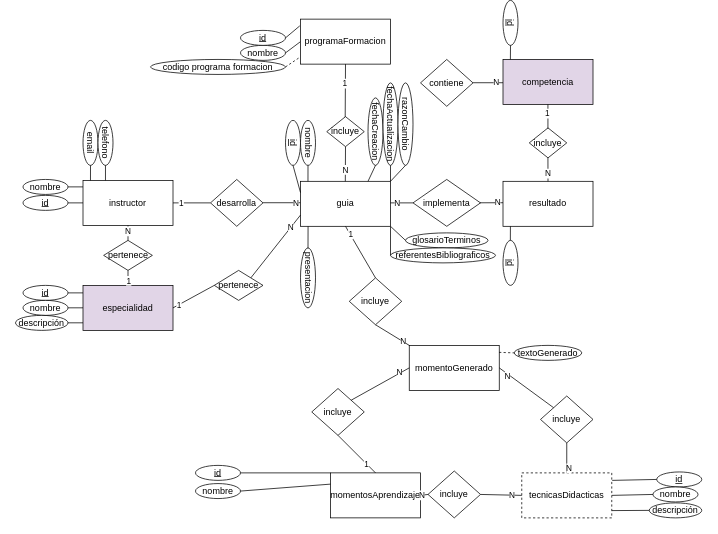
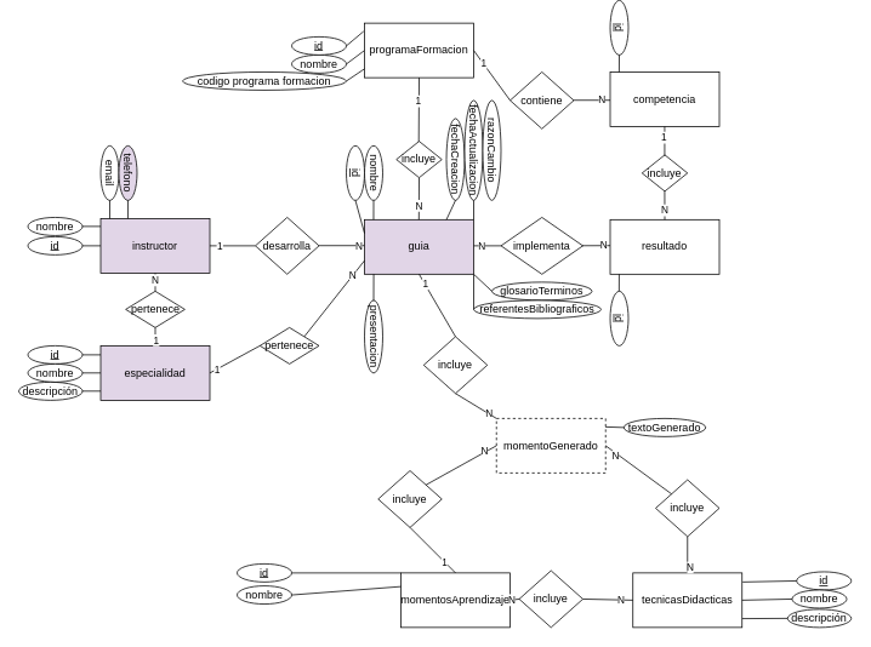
- <mxCell id="37" value="" style="endArrow=none;html=1;rounded=0;exitX=1;exitY=0.5;exitDx=0;exitDy=0;entryX=-0.001;entryY=0.839;entryDx=0;entryDy=0;entryPerimeter=0;dashed=1;" parent="1" source="36" target="29" edge="1"><mxGeometry width="50" height="50" relative="1" as="geometry"><mxPoint x="390" y="170" as="sourcePoint" /><mxPoint x="400" y="130" as="targetPoint" /></mxGeometry></mxCell>
+ <mxCell id="37" value="" style="endArrow=none;html=1;rounded=0;exitX=1;exitY=0.5;exitDx=0;exitDy=0;entryX=-0.001;entryY=0.839;entryDx=0;entryDy=0;entryPerimeter=0;" parent="1" source="36" target="29" edge="1"><mxGeometry width="50" height="50" relative="1" as="geometry"><mxPoint x="390" y="170" as="sourcePoint" /><mxPoint x="400" y="130" as="targetPoint" /></mxGeometry></mxCell>
+ <mxCell id="41" value="" style="endArrow=none;html=1;rounded=0;exitX=1;exitY=0.5;exitDx=0;exitDy=0;entryX=0;entryY=0.5;entryDx=0;entryDy=0;" parent="1" source="29" target="40" edge="1"><mxGeometry width="50" height="50" relative="1" as="geometry"><mxPoint x="610" y="120" as="sourcePoint" /><mxPoint x="660" as="targetPoint" y="70" /></mxGeometry></mxCell>
+ <mxCell id="42" value="1" style="edgeLabel;html=1;align=center;verticalAlign=middle;resizable=0;points=[];" parent="41" vertex="1" connectable="0"><mxGeometry x="-0.5" y="1" relative="1" as="geometry"><mxPoint as="offset" /></mxGeometry></mxCell>
- <mxCell id="45" value="competencia" style="rounded=0;whiteSpace=wrap;html=1;fillColor=#e1d5e7;" parent="1" vertex="1"><mxGeometry x="670" y="78.75" width="120" height="60" as="geometry" /></mxCell>
+ <mxCell id="45" value="competencia" style="rounded=0;whiteSpace=wrap;html=1;" parent="1" vertex="1"><mxGeometry x="670" y="78.75" width="120" height="60" as="geometry" /></mxCell>
- <mxCell id="8" value="telefono" style="ellipse;whiteSpace=wrap;html=1;rotation=90;" parent="1" vertex="1"><mxGeometry x="110" y="180" width="60" height="20" as="geometry" /></mxCell>
+ <mxCell id="8" value="telefono" style="ellipse;whiteSpace=wrap;html=1;rotation=90;fillColor=#e1d5e7;" parent="1" vertex="1"><mxGeometry x="110" y="180" width="60" height="20" as="geometry" /></mxCell>
- <mxCell id="81" value="" style="endArrow=none;html=1;rounded=0;entryX=1;entryY=0.5;entryDx=0;entryDy=0;exitX=1;exitY=0;exitDx=0;exitDy=0;" parent="1" source="23" target="80" edge="1"><mxGeometry width="50" height="50" relative="1" as="geometry"><mxPoint x="530" y="251" as="sourcePoint" /><mxPoint x="530" y="230" as="targetPoint" /></mxGeometry></mxCell>
- <mxCell id="2" value="instructor" style="rounded=0;whiteSpace=wrap;html=1;" parent="1" vertex="1"><mxGeometry x="110" y="240" width="120" height="60" as="geometry" /></mxCell>
+ <mxCell id="2" value="instructor" style="rounded=0;whiteSpace=wrap;html=1;fillColor=#e1d5e7;" parent="1" vertex="1"><mxGeometry x="110" y="240" width="120" height="60" as="geometry" /></mxCell>
- <mxCell id="23" value="guia" style="rounded=0;whiteSpace=wrap;html=1;" parent="1" vertex="1"><mxGeometry x="400" y="241.25" width="120" height="60" as="geometry" /></mxCell>
+ <mxCell id="23" value="guia" style="rounded=0;whiteSpace=wrap;html=1;fillColor=#e1d5e7;" parent="1" vertex="1"><mxGeometry x="400" y="241.25" width="120" height="60" as="geometry" /></mxCell>
- <mxCell id="97" value="" style="endArrow=none;html=1;rounded=0;entryX=0;entryY=0.5;entryDx=0;entryDy=0;exitX=0.998;exitY=0.155;exitDx=0;exitDy=0;exitPerimeter=0;dashed=1;" parent="1" source="96" target="95" edge="1"><mxGeometry width="50" height="50" relative="1" as="geometry"><mxPoint x="540" y="380" as="sourcePoint" /><mxPoint x="590" y="330" as="targetPoint" /></mxGeometry></mxCell>
+ <mxCell id="97" value="" style="endArrow=none;html=1;rounded=0;entryX=0;entryY=0.5;entryDx=0;entryDy=0;exitX=0.998;exitY=0.155;exitDx=0;exitDy=0;exitPerimeter=0;" parent="1" source="96" target="95" edge="1"><mxGeometry width="50" height="50" relative="1" as="geometry"><mxPoint x="540" y="380" as="sourcePoint" /><mxPoint x="590" y="330" as="targetPoint" /></mxGeometry></mxCell>
- <mxCell id="96" value="momentoGenerado" style="rounded=0;whiteSpace=wrap;html=1;" parent="1" vertex="1"><mxGeometry x="545" y="460" width="120" height="60" as="geometry" /></mxCell>
+ <mxCell id="96" value="momentoGenerado" style="rounded=0;whiteSpace=wrap;html=1;dashed=1;" parent="1" vertex="1"><mxGeometry x="545" y="460" width="120" height="60" as="geometry" /></mxCell>
- <mxCell id="69" value="tecnicasDidacticas" style="rounded=0;whiteSpace=wrap;html=1;dashed=1;" parent="1" vertex="1"><mxGeometry x="695" y="630" width="120" height="60" as="geometry" /></mxCell>
+ <mxCell id="69" value="tecnicasDidacticas" style="rounded=0;whiteSpace=wrap;html=1;" parent="1" vertex="1"><mxGeometry x="695" y="630" width="120" height="60" as="geometry" /></mxCell>
